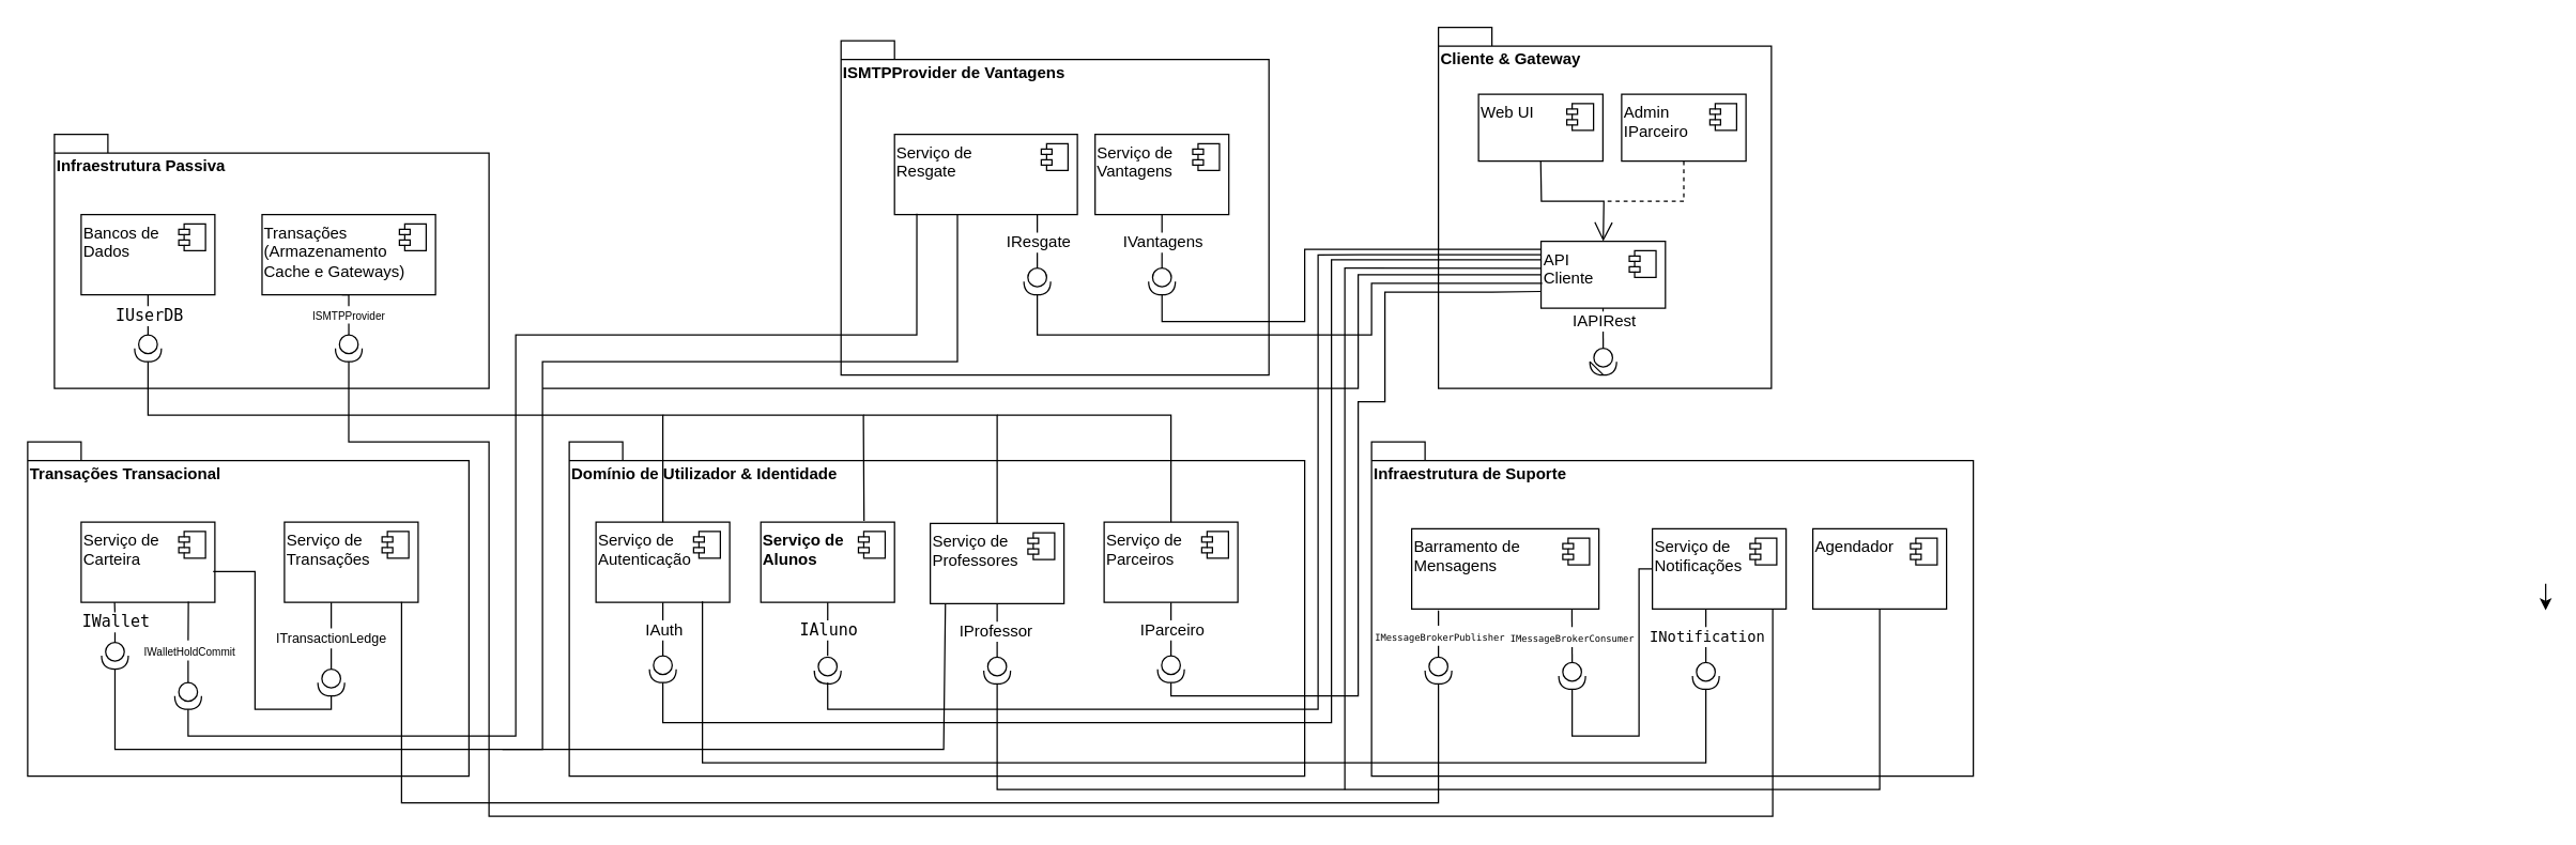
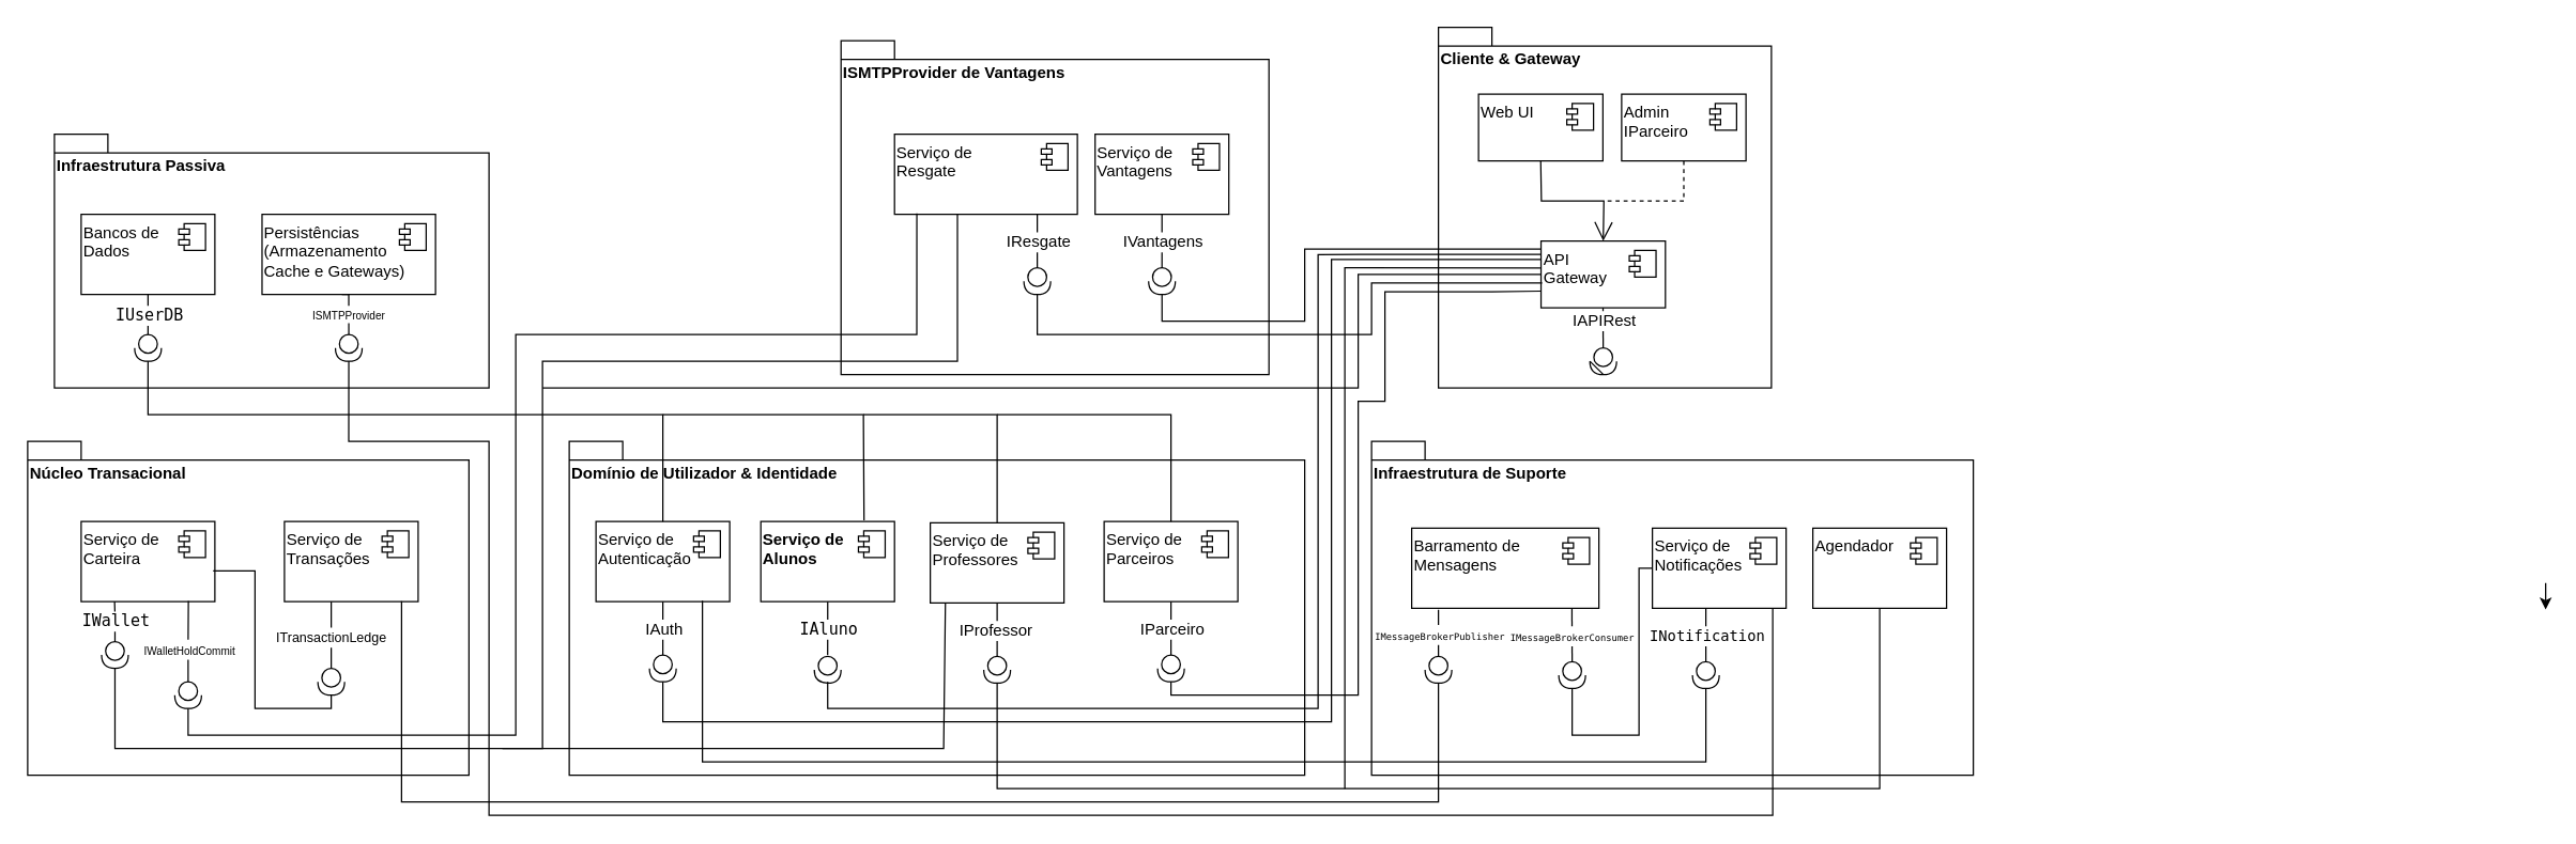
- <mxCell id="71" value="Transações&lt;br&gt;(Armazenamento&amp;nbsp;&lt;br&gt;&lt;div&gt;&lt;span style=&quot;background-color: transparent; color: light-dark(rgb(0, 0, 0), rgb(255, 255, 255));&quot;&gt;Cache&amp;nbsp;&lt;/span&gt;e Gateways)&lt;/div&gt;" style="html=1;dropTarget=0;whiteSpace=wrap;align=left;verticalAlign=top;fontFamily=Helvetica;fontSize=12;fontColor=default;fillColor=none;gradientColor=none;" vertex="1" parent="1"><mxGeometry x="195.28" y="160" width="129.72" height="60" as="geometry" /></mxCell>
+ <mxCell id="71" value="Persistências&lt;br&gt;(Armazenamento&amp;nbsp;&lt;br&gt;&lt;div&gt;&lt;span style=&quot;background-color: transparent; color: light-dark(rgb(0, 0, 0), rgb(255, 255, 255));&quot;&gt;Cache&amp;nbsp;&lt;/span&gt;e Gateways)&lt;/div&gt;" style="html=1;dropTarget=0;whiteSpace=wrap;align=left;verticalAlign=top;fontFamily=Helvetica;fontSize=12;fontColor=default;fillColor=none;gradientColor=none;" vertex="1" parent="1"><mxGeometry x="195.28" y="160" width="129.72" height="60" as="geometry" /></mxCell>
- <mxCell id="95" value="API&lt;div&gt;Cliente&lt;/div&gt;" style="html=1;dropTarget=0;whiteSpace=wrap;align=left;verticalAlign=top;fontFamily=Helvetica;fontSize=12;fontColor=default;fillColor=none;gradientColor=none;" parent="1" vertex="1"><mxGeometry x="1151.74" y="180" width="93" height="50" as="geometry" /></mxCell>
+ <mxCell id="95" value="API&lt;div&gt;Gateway&lt;/div&gt;" style="html=1;dropTarget=0;whiteSpace=wrap;align=left;verticalAlign=top;fontFamily=Helvetica;fontSize=12;fontColor=default;fillColor=none;gradientColor=none;" parent="1" vertex="1"><mxGeometry x="1151.74" y="180" width="93" height="50" as="geometry" /></mxCell>
- <mxCell id="19" value="Transações Transacional" style="shape=folder;fontStyle=1;spacingTop=10;tabWidth=40;tabHeight=14;tabPosition=left;html=1;whiteSpace=wrap;align=left;verticalAlign=top;fontFamily=Helvetica;fontSize=12;strokeColor=light-dark(#000000,#FFCC00);" parent="1" vertex="1"><mxGeometry x="20" y="330" width="330" height="250" as="geometry" /></mxCell>
+ <mxCell id="19" value="Núcleo Transacional" style="shape=folder;fontStyle=1;spacingTop=10;tabWidth=40;tabHeight=14;tabPosition=left;html=1;whiteSpace=wrap;align=left;verticalAlign=top;fontFamily=Helvetica;fontSize=12;strokeColor=light-dark(#000000,#FFCC00);" parent="1" vertex="1"><mxGeometry x="20" y="330" width="330" height="250" as="geometry" /></mxCell>
